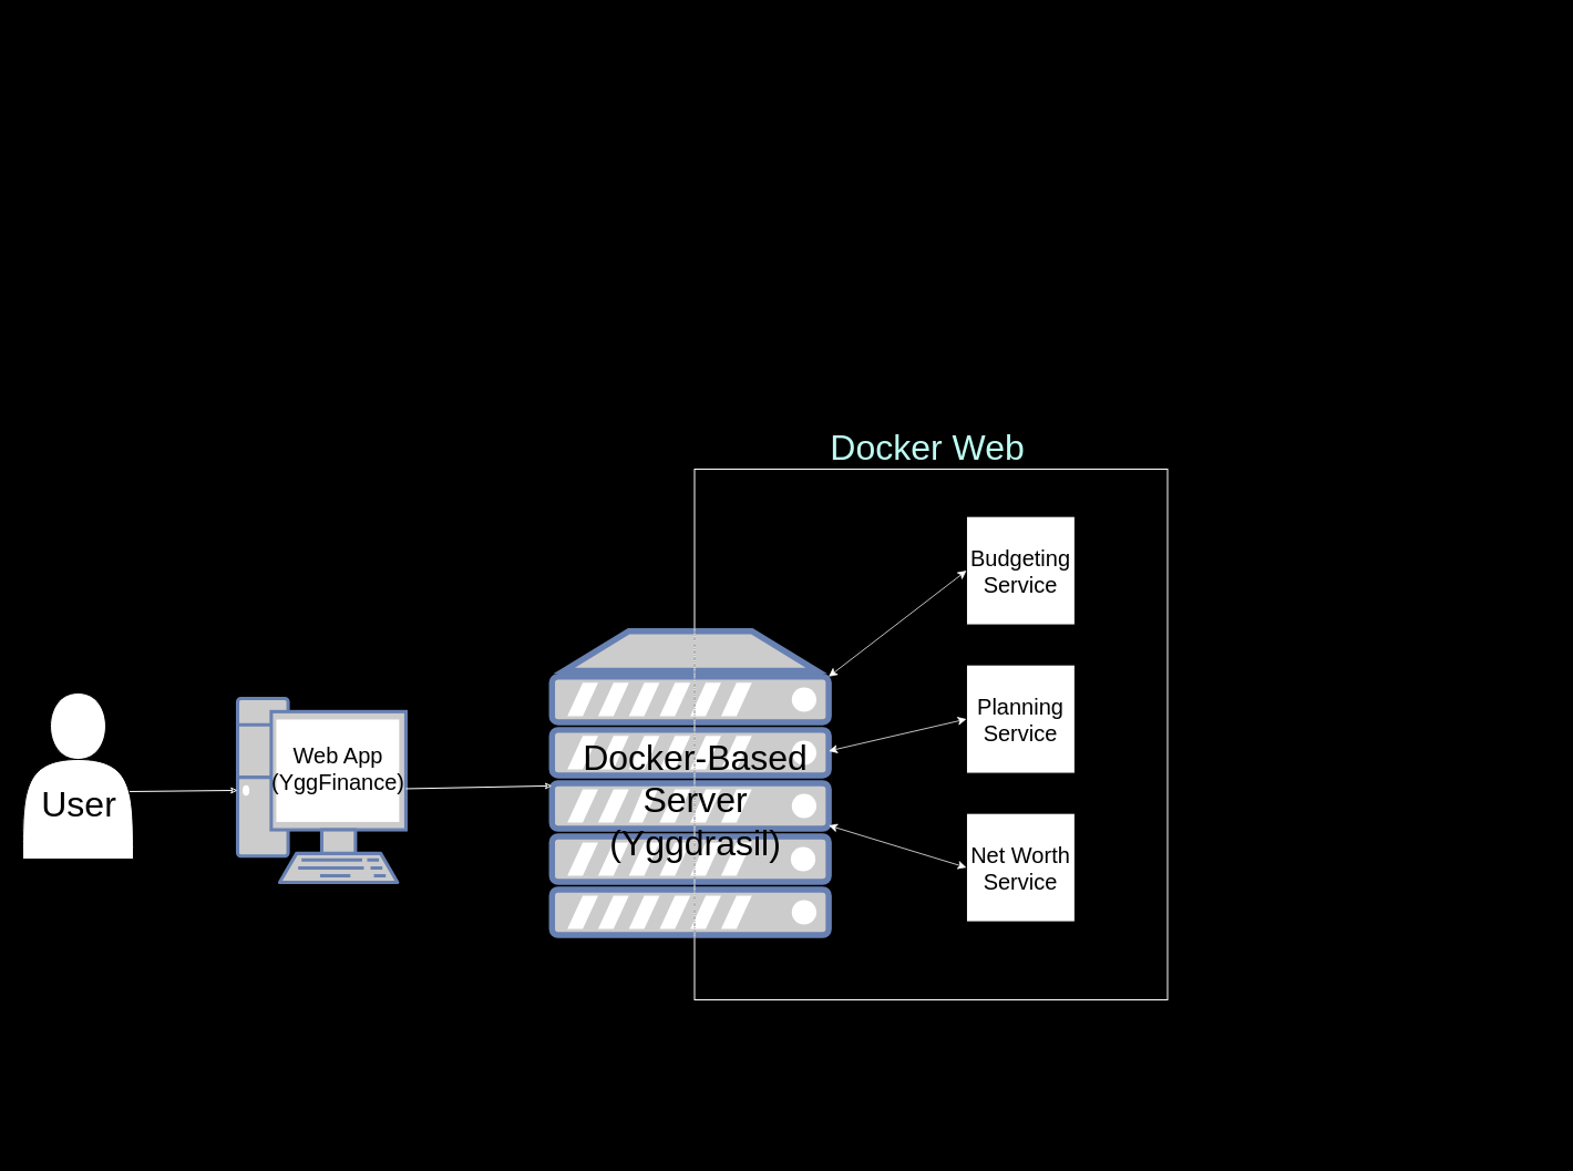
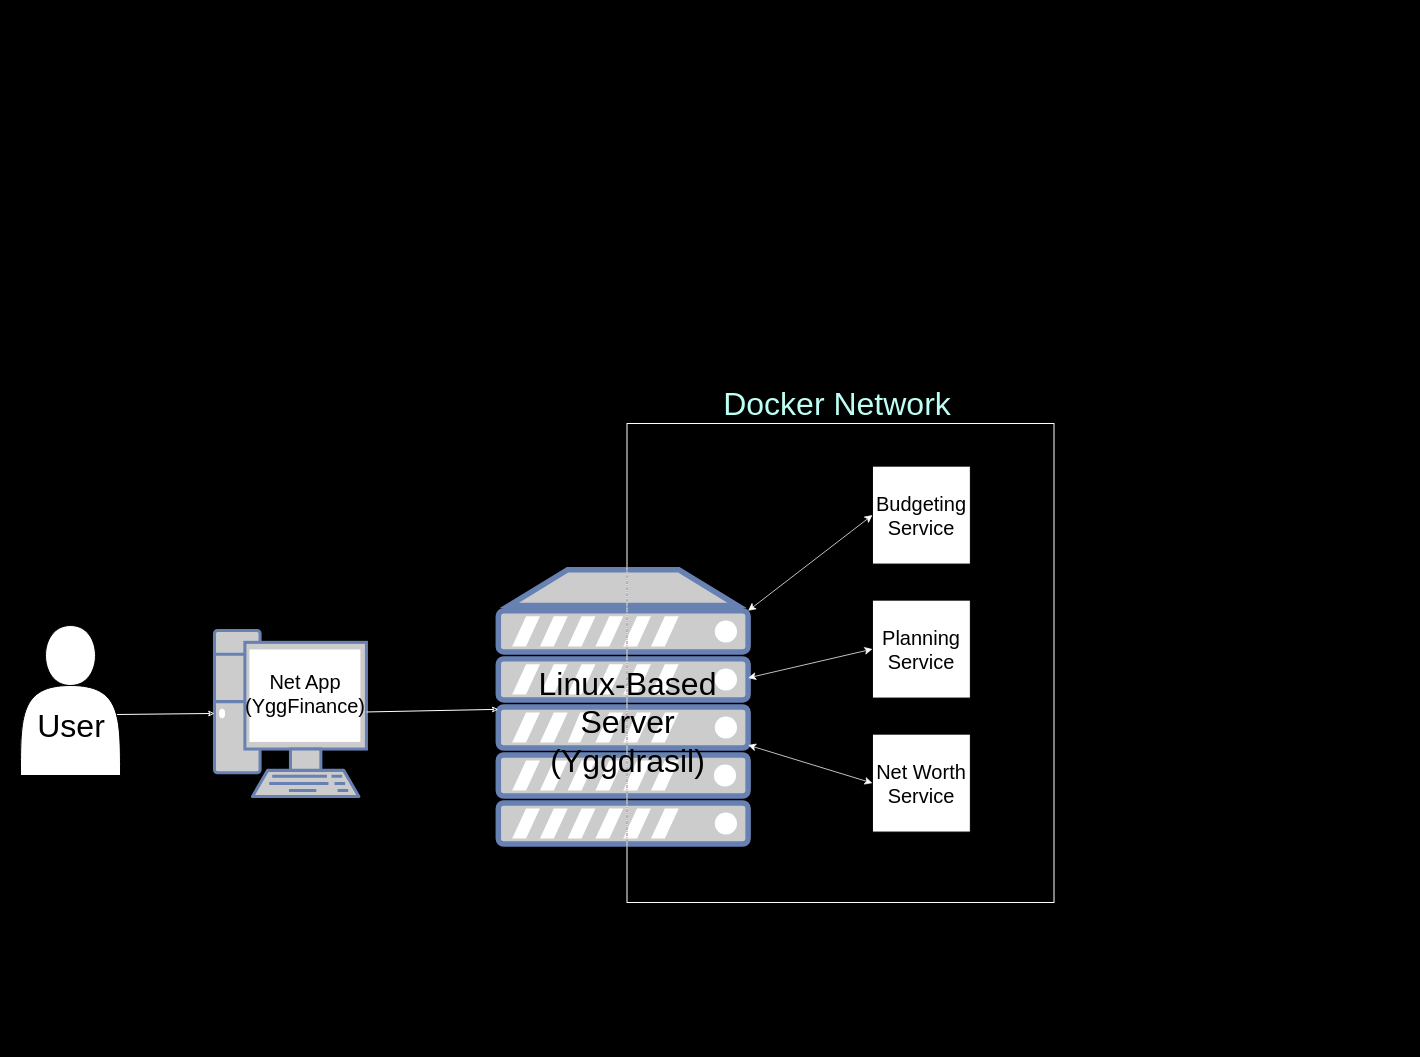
- <mxCell id="8" value="&lt;font color=&quot;#bdfff4&quot; style=&quot;font-size: 32px&quot;&gt;Docker Web&lt;/font&gt;" style="text;html=1;strokeColor=none;fillColor=none;align=center;verticalAlign=middle;whiteSpace=wrap;rounded=0;fontSize=20;" parent="4" vertex="1"><mxGeometry x="-61.5" y="362.35" width="543.5" height="42.65" as="geometry" /></mxCell>
+ <mxCell id="8" value="&lt;font color=&quot;#bdfff4&quot; style=&quot;font-size: 32px&quot;&gt;Docker Network&lt;/font&gt;" style="text;html=1;strokeColor=none;fillColor=none;align=center;verticalAlign=middle;whiteSpace=wrap;rounded=0;fontSize=20;" parent="4" vertex="1"><mxGeometry x="-61.5" y="362.35" width="543.5" height="42.65" as="geometry" /></mxCell>
- <mxCell id="20" value="&lt;font style=&quot;font-size: 20px;&quot;&gt;Web App&lt;br style=&quot;font-size: 20px;&quot;&gt;(YggFinance)&lt;br style=&quot;font-size: 20px;&quot;&gt;&lt;/font&gt;" style="text;html=1;strokeColor=none;fillColor=none;align=center;verticalAlign=middle;whiteSpace=wrap;rounded=0;fontSize=20;" parent="1" vertex="1"><mxGeometry x="232" y="648" width="146" height="89.5" as="geometry" /></mxCell>
+ <mxCell id="20" value="&lt;font style=&quot;font-size: 20px;&quot;&gt;Net App&lt;br style=&quot;font-size: 20px;&quot;&gt;(YggFinance)&lt;br style=&quot;font-size: 20px;&quot;&gt;&lt;/font&gt;" style="text;html=1;strokeColor=none;fillColor=none;align=center;verticalAlign=middle;whiteSpace=wrap;rounded=0;fontSize=20;" parent="1" vertex="1"><mxGeometry x="232" y="648" width="146" height="89.5" as="geometry" /></mxCell>
- <mxCell id="21" value="&lt;font style=&quot;font-size: 32px&quot;&gt;Docker-Based Server (Yggdrasil)&lt;/font&gt;" style="text;html=1;strokeColor=none;fillColor=none;align=center;verticalAlign=middle;whiteSpace=wrap;rounded=0;" parent="1" vertex="1"><mxGeometry x="506.6" y="613" width="241" height="218" as="geometry" /></mxCell>
+ <mxCell id="21" value="&lt;font style=&quot;font-size: 32px&quot;&gt;Linux-Based Server (Yggdrasil)&lt;/font&gt;" style="text;html=1;strokeColor=none;fillColor=none;align=center;verticalAlign=middle;whiteSpace=wrap;rounded=0;" parent="1" vertex="1"><mxGeometry x="506.6" y="613" width="241" height="218" as="geometry" /></mxCell>
